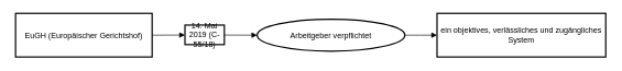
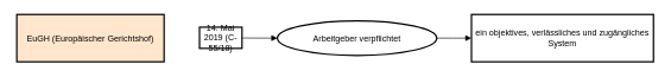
- <mxCell id="4" value="EuGH (Europäischer Gerichtshof)" style="whiteSpace=wrap;strokeWidth=2;" vertex="1" parent="1"><mxGeometry x="20" y="20" width="208" height="67" as="geometry" /></mxCell>
+ <mxCell id="4" value="EuGH (Europäischer Gerichtshof)" style="whiteSpace=wrap;strokeWidth=2;fillColor=#ffe6cc;" vertex="1" parent="1"><mxGeometry x="20" y="20" width="208" height="67" as="geometry" /></mxCell>
- <mxCell id="6" value="" style="curved=1;startArrow=none;endArrow=block;exitX=1;exitY=0.5;entryX=-0.01;entryY=0.51;" edge="1" parent="1" source="4" target="3"><mxGeometry relative="1" as="geometry"><Array as="points" /></mxGeometry></mxCell>
